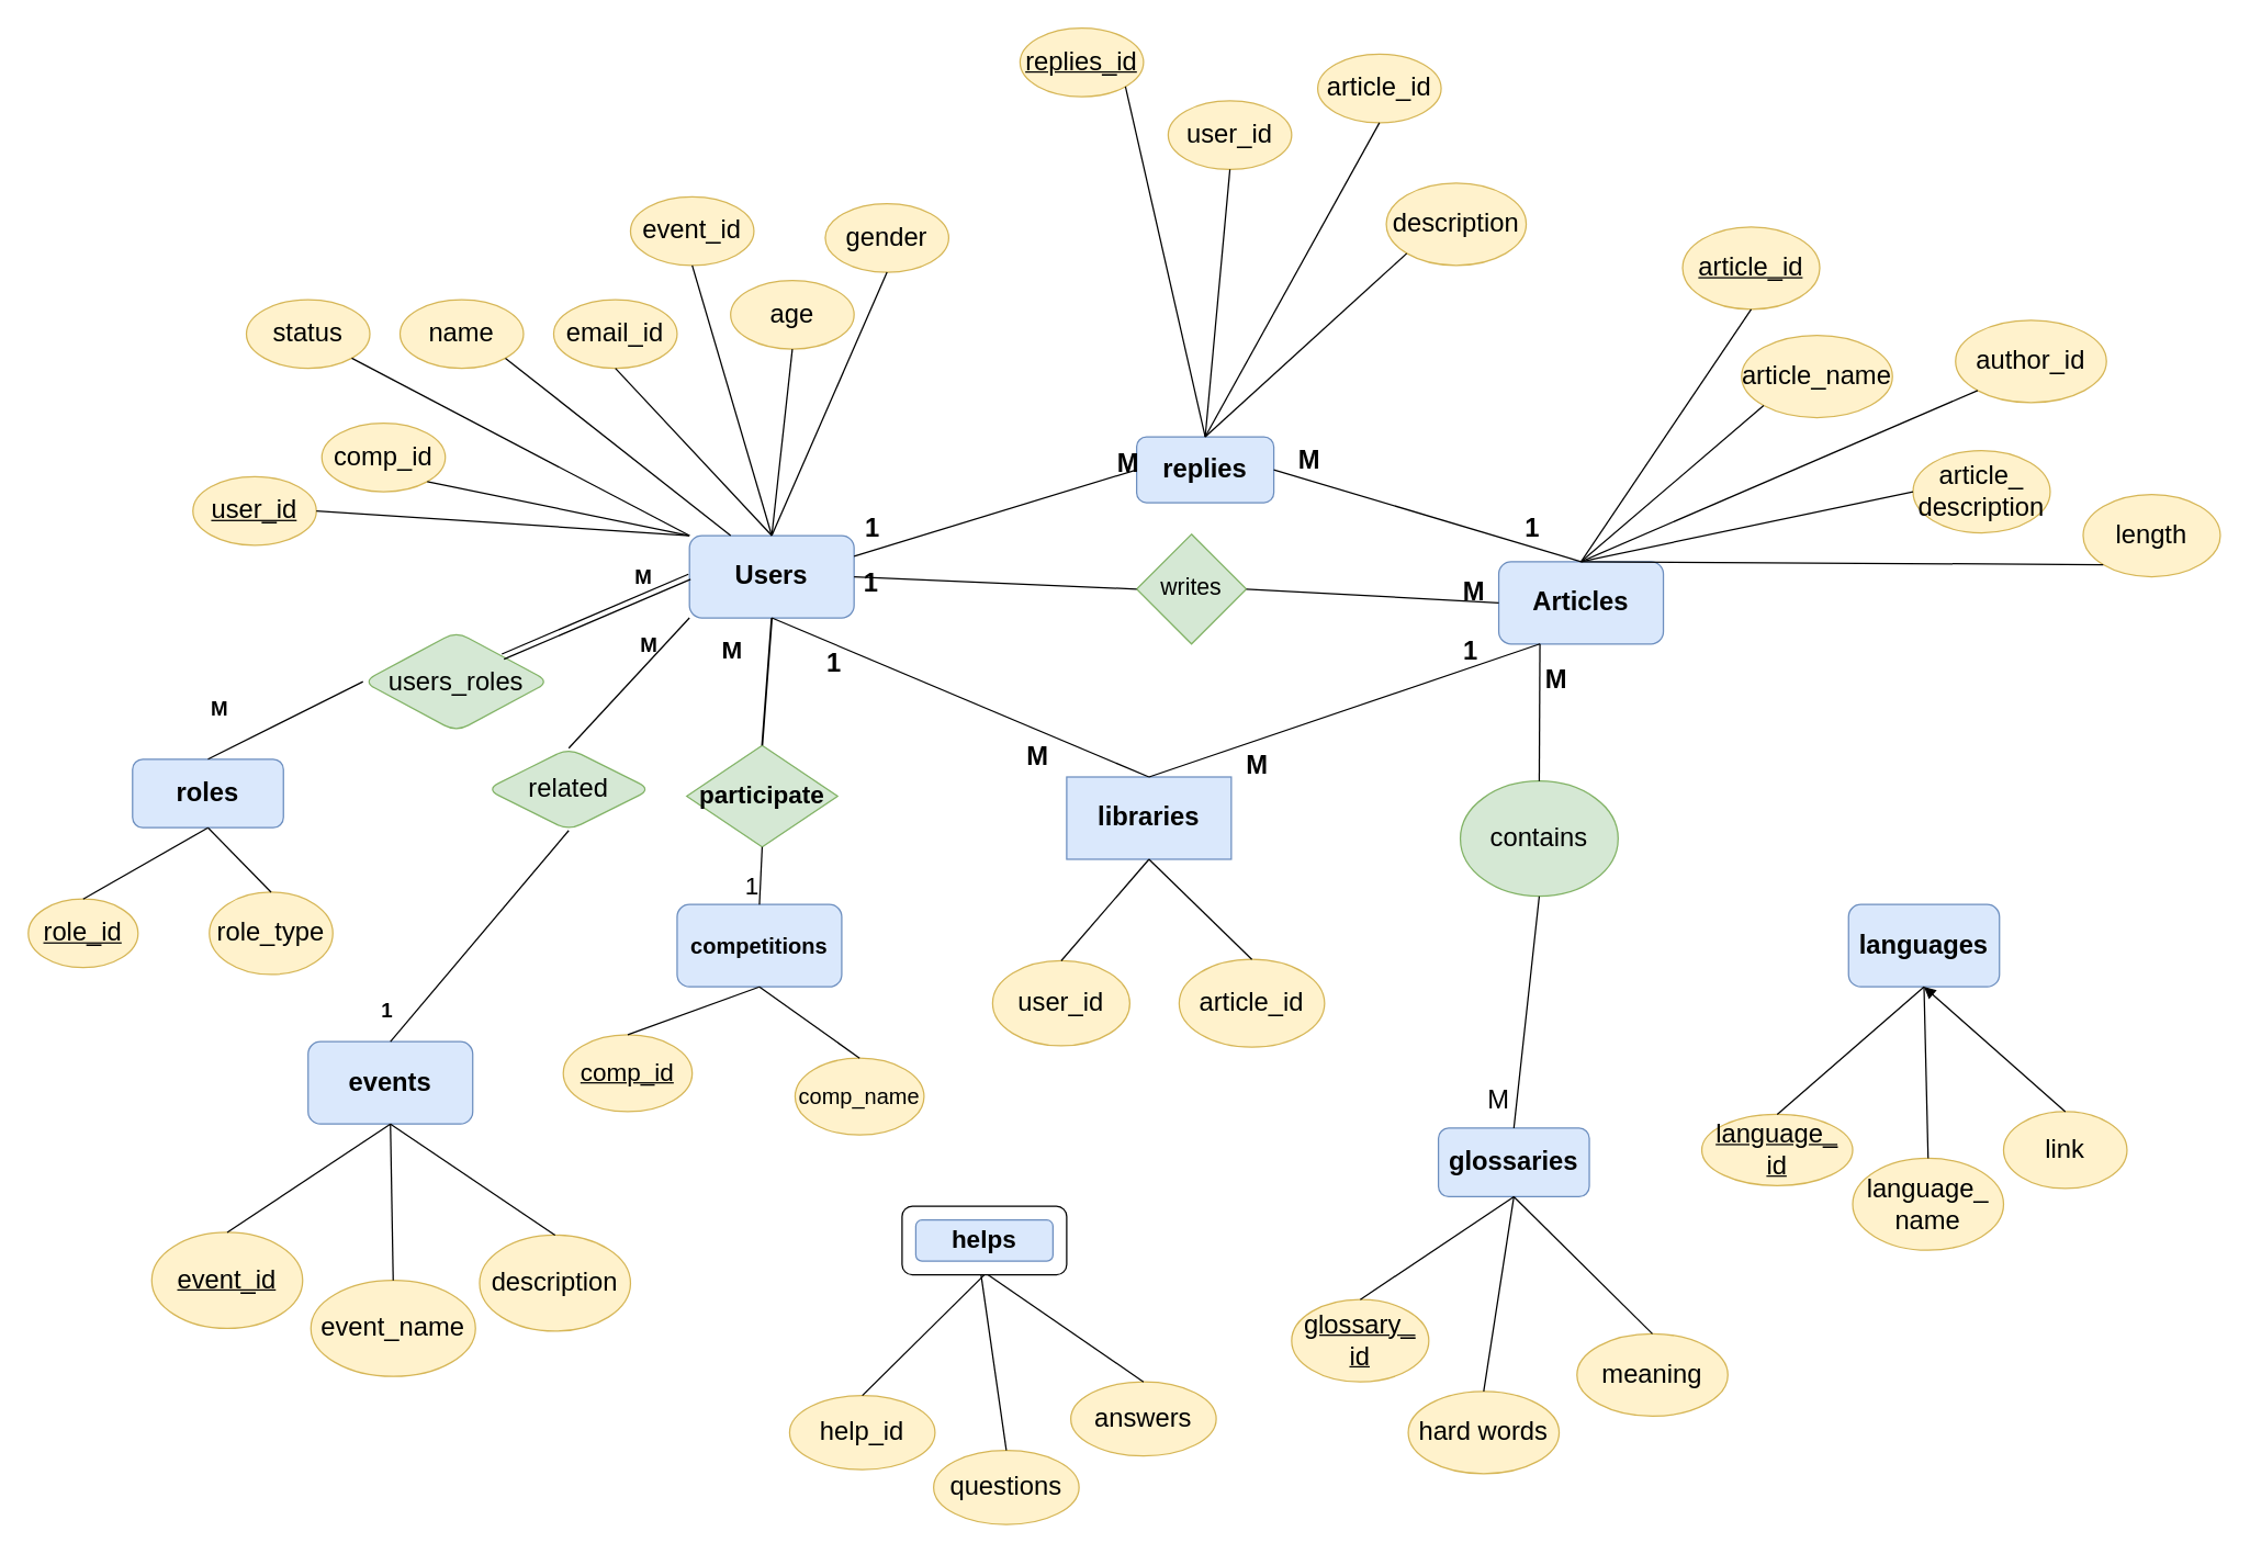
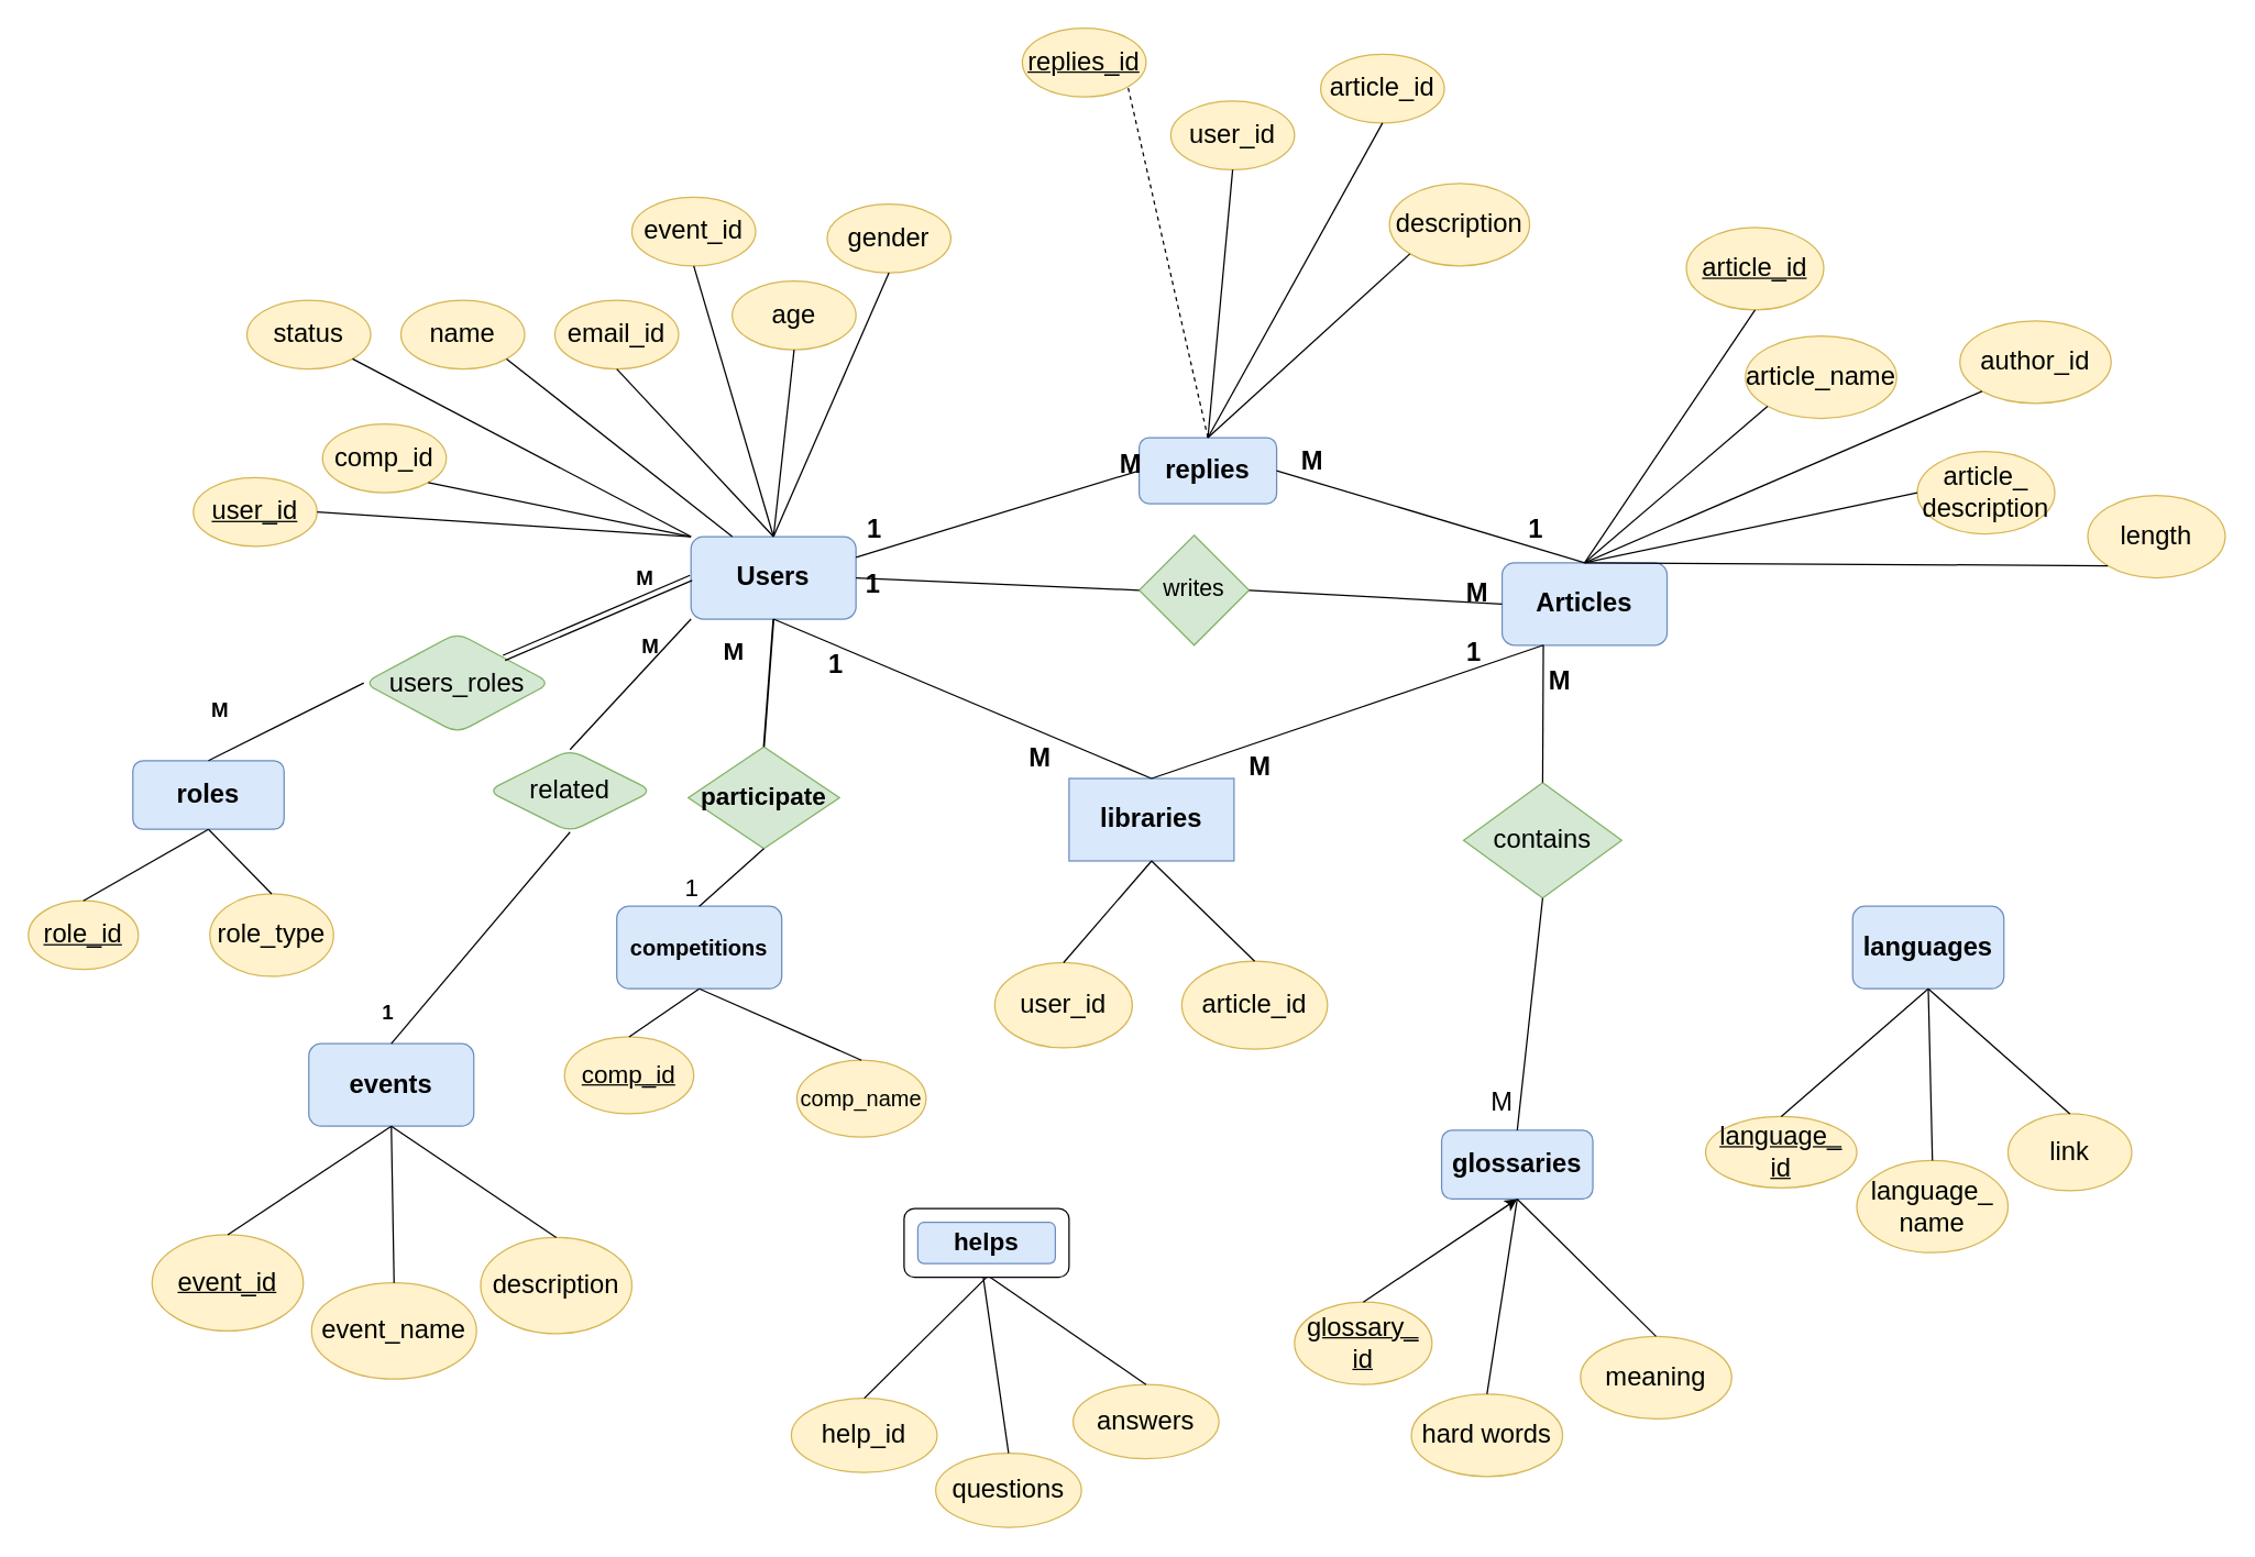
- <mxCell id="96" value="" style="endArrow=none;html=1;rounded=0;entryX=1;entryY=1;entryDx=0;entryDy=0;exitX=0.5;exitY=0;exitDx=0;exitDy=0;" parent="1" source="82" target="95" edge="1"><mxGeometry width="50" height="50" relative="1" as="geometry"><mxPoint x="646" y="-29" as="sourcePoint" /><mxPoint x="696" y="-79" as="targetPoint" /></mxGeometry></mxCell>
+ <mxCell id="96" value="" style="endArrow=none;html=1;rounded=0;entryX=1;entryY=1;entryDx=0;entryDy=0;exitX=0.5;exitY=0;exitDx=0;exitDy=0;dashed=1;" parent="1" source="82" target="95" edge="1"><mxGeometry width="50" height="50" relative="1" as="geometry"><mxPoint x="646" y="-29" as="sourcePoint" /><mxPoint x="696" y="-79" as="targetPoint" /></mxGeometry></mxCell>
- <mxCell id="73" value="contains" style="ellipse;whiteSpace=wrap;html=1;fontSize=19;fillColor=#d5e8d4;strokeColor=#82b366;" parent="1" vertex="1"><mxGeometry x="1064" y="569" width="115" height="84" as="geometry" /></mxCell>
+ <mxCell id="73" value="contains" style="rhombus;whiteSpace=wrap;html=1;fontSize=19;fillColor=#d5e8d4;strokeColor=#82b366;" parent="1" vertex="1"><mxGeometry x="1064" y="569" width="115" height="84" as="geometry" /></mxCell>
- <mxCell id="49" value="&lt;b&gt;&lt;font style=&quot;font-size: 16px;&quot;&gt;competitions&lt;/font&gt;&lt;/b&gt;" style="rounded=1;whiteSpace=wrap;html=1;fontSize=15;fillColor=#dae8fc;strokeColor=#6c8ebf;" parent="1" vertex="1"><mxGeometry x="493" y="659" width="120" height="60" as="geometry" /></mxCell>
+ <mxCell id="49" value="&lt;b&gt;&lt;font style=&quot;font-size: 16px;&quot;&gt;competitions&lt;/font&gt;&lt;/b&gt;" style="rounded=1;whiteSpace=wrap;html=1;fontSize=15;fillColor=#dae8fc;strokeColor=#6c8ebf;" parent="1" vertex="1"><mxGeometry x="448" y="659" width="120" height="60" as="geometry" /></mxCell>
- <mxCell id="81" value="" style="endArrow=block;html=1;rounded=0;fontSize=19;entryX=0.5;entryY=1;entryDx=0;entryDy=0;exitX=0.5;exitY=0;exitDx=0;exitDy=0;" parent="1" source="66" target="64" edge="1"><mxGeometry width="50" height="50" relative="1" as="geometry"><mxPoint x="1279" y="828" as="sourcePoint" /><mxPoint x="1329" y="778" as="targetPoint" /></mxGeometry></mxCell>
+ <mxCell id="81" value="" style="endArrow=none;html=1;rounded=0;fontSize=19;entryX=0.5;entryY=1;entryDx=0;entryDy=0;exitX=0.5;exitY=0;exitDx=0;exitDy=0;" parent="1" source="66" target="64" edge="1"><mxGeometry width="50" height="50" relative="1" as="geometry"><mxPoint x="1279" y="828" as="sourcePoint" /><mxPoint x="1329" y="778" as="targetPoint" /></mxGeometry></mxCell>
- <mxCell id="78" value="" style="endArrow=none;html=1;rounded=0;fontSize=19;exitX=0.5;exitY=0;exitDx=0;exitDy=0;entryX=0.5;entryY=1;entryDx=0;entryDy=0;" parent="1" source="20" target="19" edge="1"><mxGeometry width="50" height="50" relative="1" as="geometry"><mxPoint x="1071" y="998" as="sourcePoint" /><mxPoint x="1110" y="975" as="targetPoint" /></mxGeometry></mxCell>
+ <mxCell id="78" value="" style="endArrow=classic;html=1;rounded=0;fontSize=19;exitX=0.5;exitY=0;exitDx=0;exitDy=0;entryX=0.5;entryY=1;entryDx=0;entryDy=0;" parent="1" source="20" target="19" edge="1"><mxGeometry width="50" height="50" relative="1" as="geometry"><mxPoint x="1071" y="998" as="sourcePoint" /><mxPoint x="1110" y="975" as="targetPoint" /></mxGeometry></mxCell>
